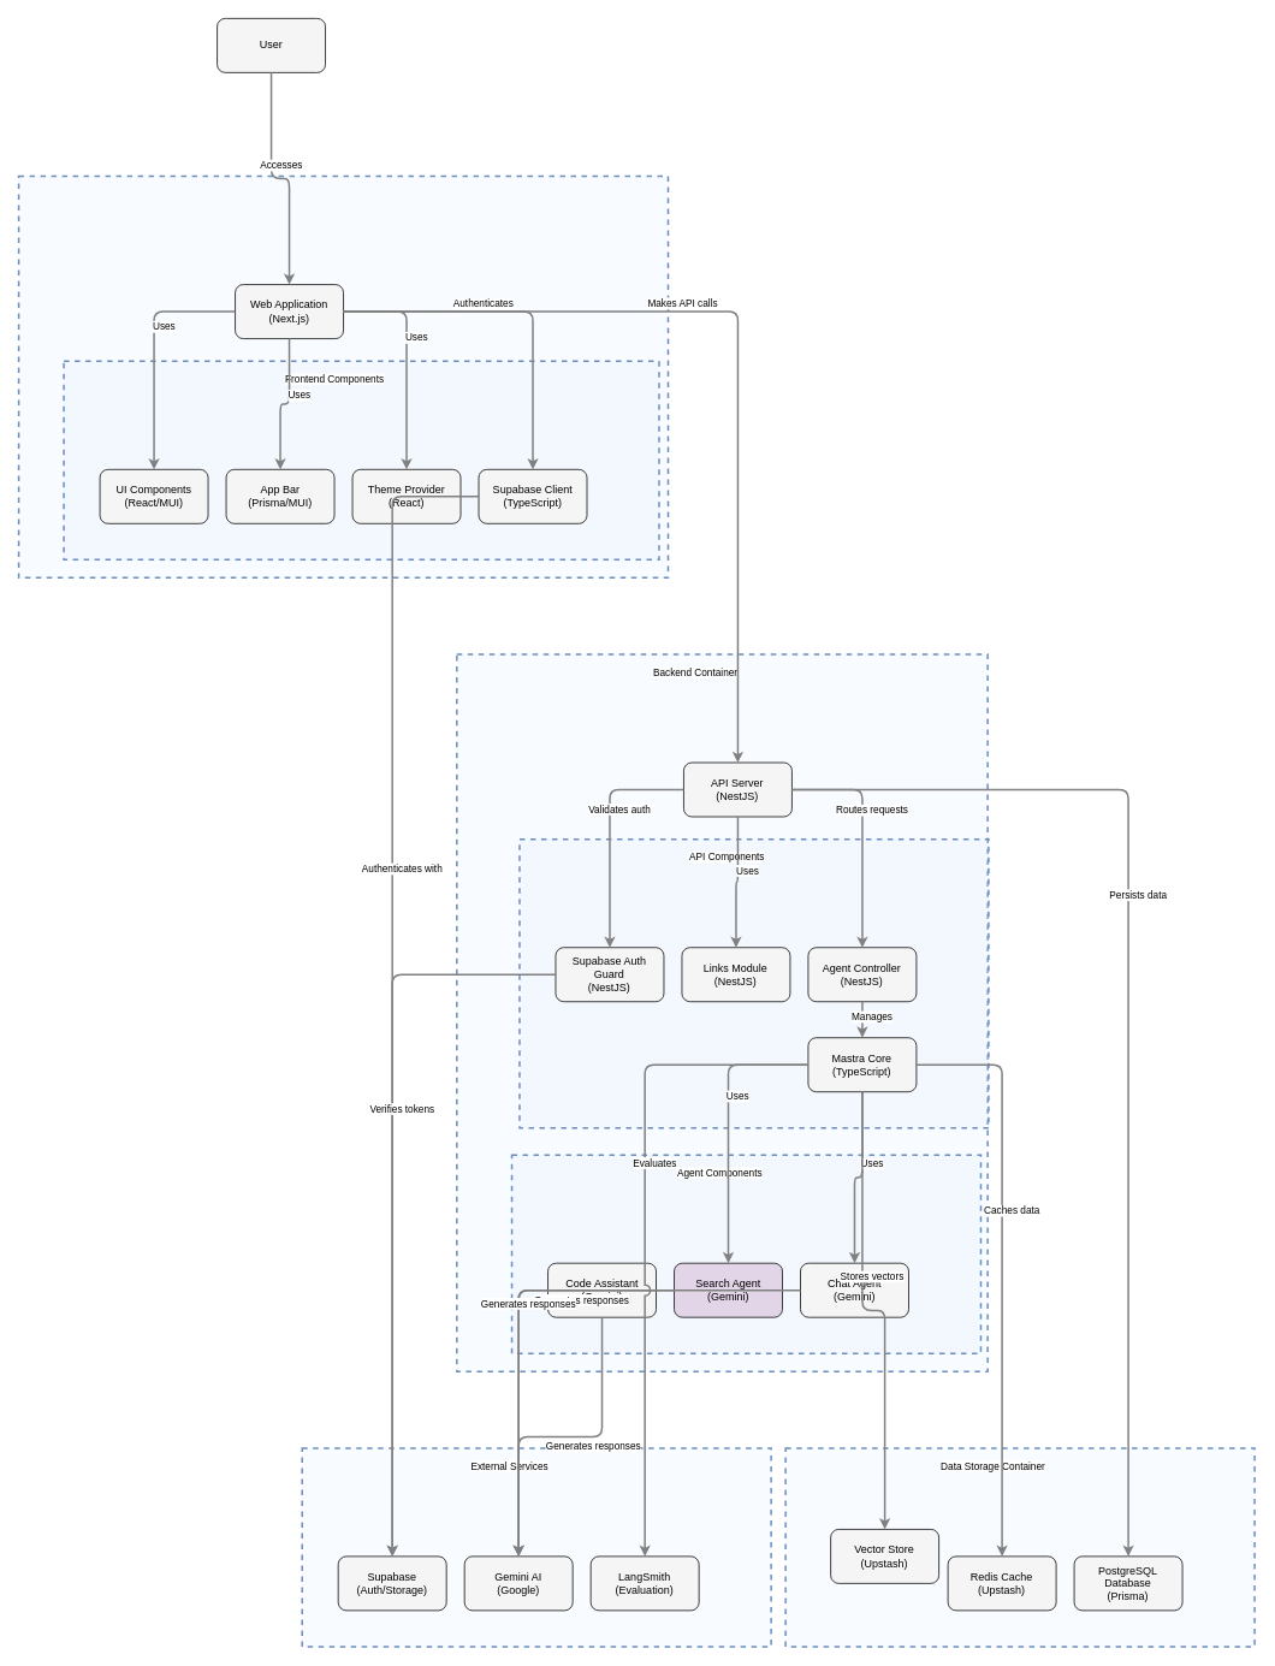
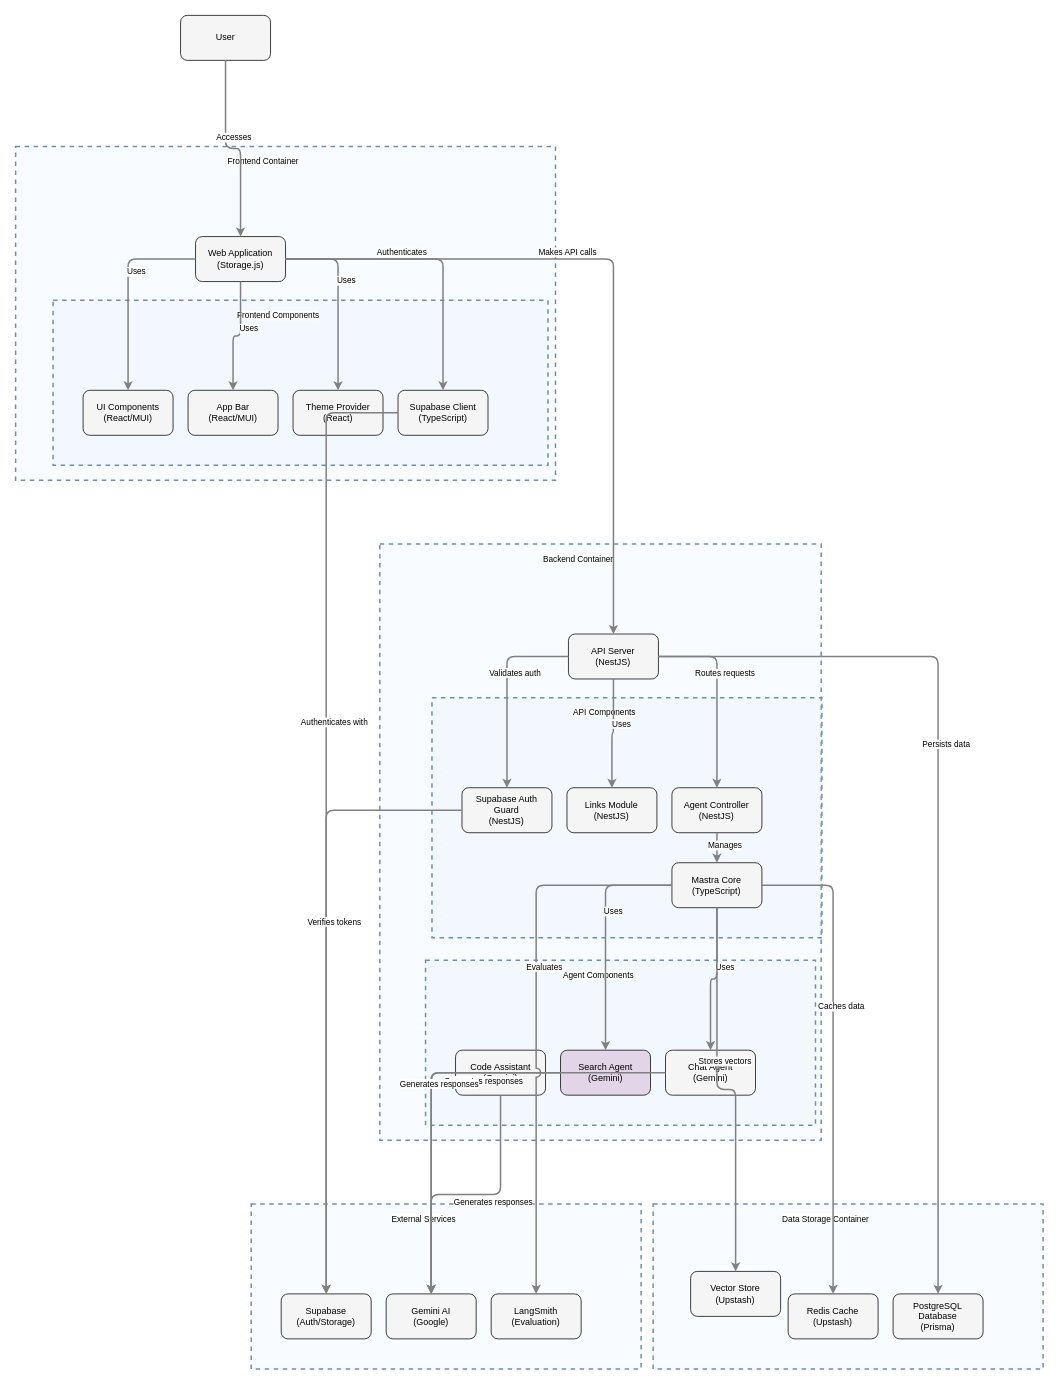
+ <mxCell id="15" value="Frontend Container" style="edgeLabel;html=1;align=center;verticalAlign=middle;resizable=0;labelBackgroundColor=white;spacing=5" vertex="1" parent="1"><mxGeometry x="28" y="203" width="644" height="24" as="geometry" /></mxCell>
- <mxCell id="17" value="Web Application&lt;br&gt;(Next.js)" style="rounded=1;whiteSpace=wrap;html=1;fillColor=#f5f5f5" vertex="1" parent="14"><mxGeometry x="240" y="120" width="120" height="60" as="geometry" /></mxCell>
+ <mxCell id="17" value="Web Application&lt;br&gt;(Storage.js)" style="rounded=1;whiteSpace=wrap;html=1;fillColor=#f5f5f5" vertex="1" parent="14"><mxGeometry x="240" y="120" width="120" height="60" as="geometry" /></mxCell>
- <mxCell id="19" value="App Bar&lt;br&gt;(Prisma/MUI)" style="rounded=1;whiteSpace=wrap;html=1;fillColor=#f5f5f5" vertex="1" parent="6"><mxGeometry x="180" y="120" width="120" height="60" as="geometry" /></mxCell>
+ <mxCell id="19" value="App Bar&lt;br&gt;(React/MUI)" style="rounded=1;whiteSpace=wrap;html=1;fillColor=#f5f5f5" vertex="1" parent="6"><mxGeometry x="180" y="120" width="120" height="60" as="geometry" /></mxCell>
